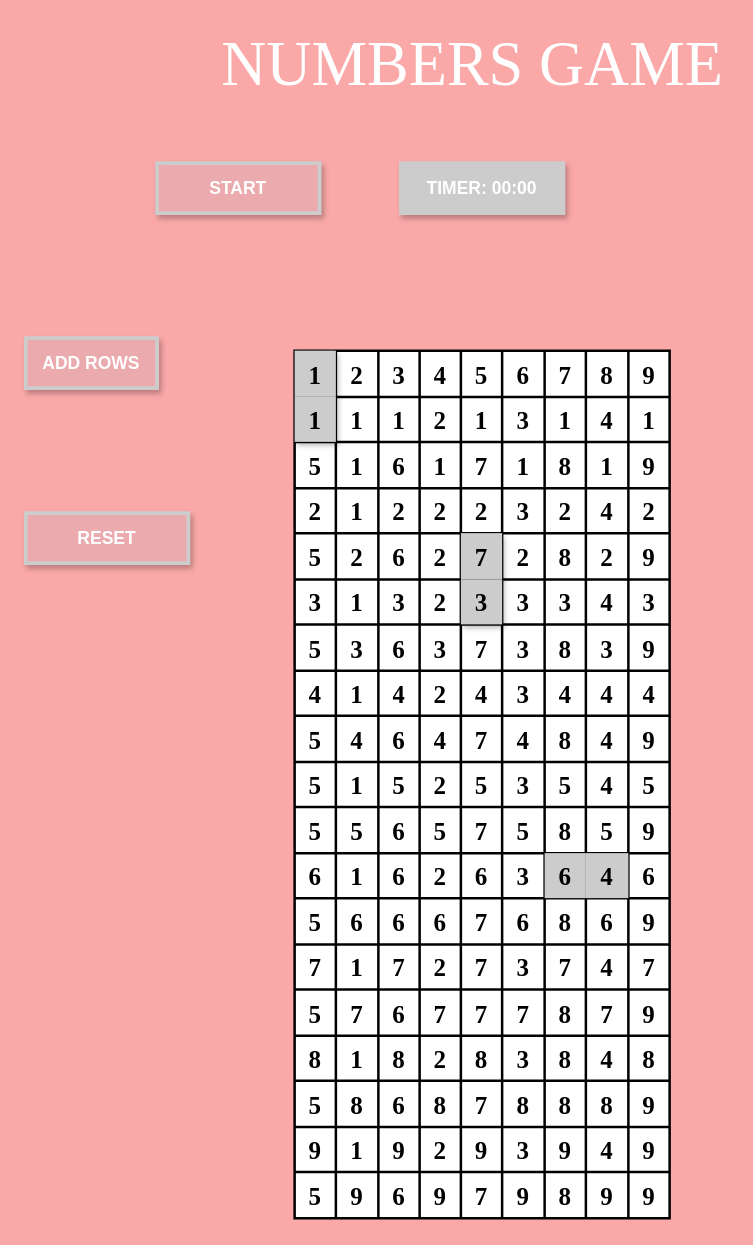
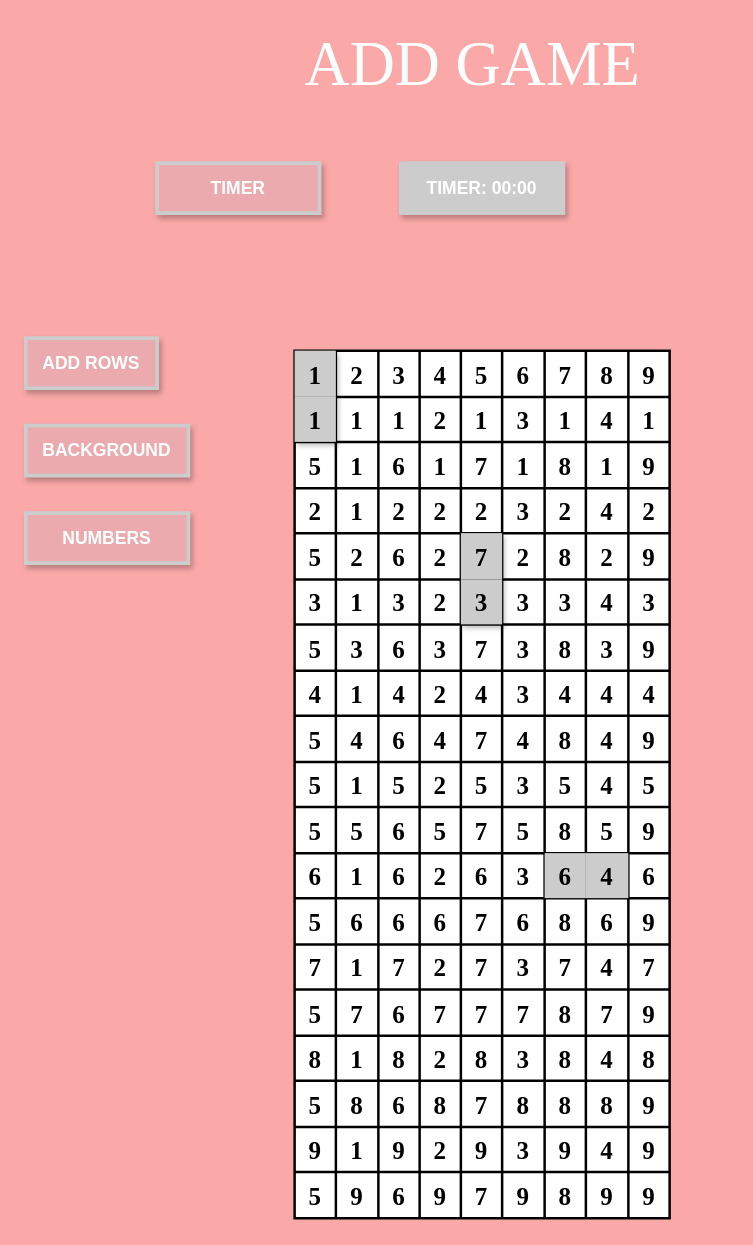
- <mxCell id="195" value="&lt;font face=&quot;Annie Use Your Telescope&quot; data-font-src=&quot;https://fonts.googleapis.com/css?family=Annie+Use+Your+Telescope&quot; style=&quot;font-size: 50px&quot; color=&quot;#ffffff&quot;&gt;NUMBERS GAME&lt;/font&gt;" style="text;html=1;strokeColor=none;fillColor=none;align=center;verticalAlign=middle;whiteSpace=wrap;rounded=0;shadow=1;" vertex="1" parent="1"><mxGeometry x="175" y="20" width="405" height="60" as="geometry" /></mxCell>
+ <mxCell id="195" value="&lt;font face=&quot;Annie Use Your Telescope&quot; data-font-src=&quot;https://fonts.googleapis.com/css?family=Annie+Use+Your+Telescope&quot; style=&quot;font-size: 50px&quot; color=&quot;#ffffff&quot;&gt;ADD GAME&lt;/font&gt;" style="text;html=1;strokeColor=none;fillColor=none;align=center;verticalAlign=middle;whiteSpace=wrap;rounded=0;shadow=1;" vertex="1" parent="1"><mxGeometry x="175" y="20" width="405" height="60" as="geometry" /></mxCell>
- <mxCell id="193" value="&lt;b&gt;&lt;font color=&quot;#ffffff&quot; style=&quot;font-size: 14px&quot;&gt;START&lt;/font&gt;&lt;/b&gt;" style="rounded=0;whiteSpace=wrap;html=1;fillColor=#EBABAE;strokeWidth=3;strokeColor=#CCCCCC;shadow=1;" vertex="1" parent="1"><mxGeometry x="125" y="130" width="130" height="40" as="geometry" /></mxCell>
+ <mxCell id="193" value="&lt;b&gt;&lt;font color=&quot;#ffffff&quot; style=&quot;font-size: 14px&quot;&gt;TIMER&lt;/font&gt;&lt;/b&gt;" style="rounded=0;whiteSpace=wrap;html=1;fillColor=#EBABAE;strokeWidth=3;strokeColor=#CCCCCC;shadow=1;" vertex="1" parent="1"><mxGeometry x="125" y="130" width="130" height="40" as="geometry" /></mxCell>
+ <mxCell id="198" value="&lt;font color=&quot;#ffffff&quot;&gt;&lt;span style=&quot;font-size: 14px&quot;&gt;&lt;b&gt;BACKGROUND&lt;/b&gt;&lt;/span&gt;&lt;/font&gt;" style="rounded=0;whiteSpace=wrap;html=1;fillColor=#EBABAE;strokeWidth=3;strokeColor=#CCCCCC;shadow=1;" vertex="1" parent="1"><mxGeometry x="20" y="340" width="130" height="40" as="geometry" /></mxCell>
- <mxCell id="196" value="&lt;b&gt;&lt;font color=&quot;#ffffff&quot; style=&quot;font-size: 14px&quot;&gt;RESET&lt;/font&gt;&lt;/b&gt;" style="rounded=0;whiteSpace=wrap;html=1;fillColor=#EBABAE;strokeWidth=3;strokeColor=#CCCCCC;shadow=1;" vertex="1" parent="1"><mxGeometry x="20" y="410" width="130" height="40" as="geometry" /></mxCell>
+ <mxCell id="196" value="&lt;b&gt;&lt;font color=&quot;#ffffff&quot; style=&quot;font-size: 14px&quot;&gt;NUMBERS&lt;/font&gt;&lt;/b&gt;" style="rounded=0;whiteSpace=wrap;html=1;fillColor=#EBABAE;strokeWidth=3;strokeColor=#CCCCCC;shadow=1;" vertex="1" parent="1"><mxGeometry x="20" y="410" width="130" height="40" as="geometry" /></mxCell>
